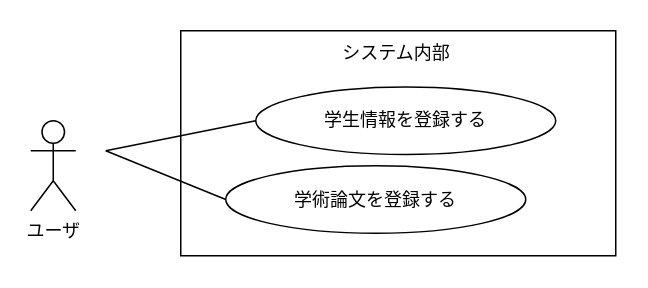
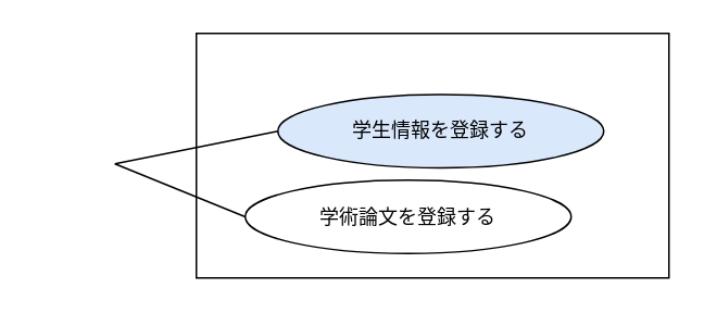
- <mxCell id="6" value="システム内部" style="text;html=1;align=center;verticalAlign=middle;whiteSpace=wrap;rounded=0;" vertex="1" parent="1"><mxGeometry x="224" y="20" width="80" height="30" as="geometry" /></mxCell>
- <mxCell id="4" value="学生情報を登録する" style="ellipse;whiteSpace=wrap;html=1;" vertex="1" parent="1"><mxGeometry x="170" y="57.5" width="200" height="45" as="geometry" /></mxCell>
+ <mxCell id="4" value="学生情報を登録する" style="ellipse;whiteSpace=wrap;html=1;fillColor=#dae8fc;" vertex="1" parent="1"><mxGeometry x="170" y="57.5" width="200" height="45" as="geometry" /></mxCell>
- <mxCell id="2" value="ユーザ" style="shape=umlActor;verticalLabelPosition=bottom;verticalAlign=top;html=1;outlineConnect=0;" vertex="1" parent="1"><mxGeometry x="20" y="80" width="30" height="60" as="geometry" /></mxCell>
